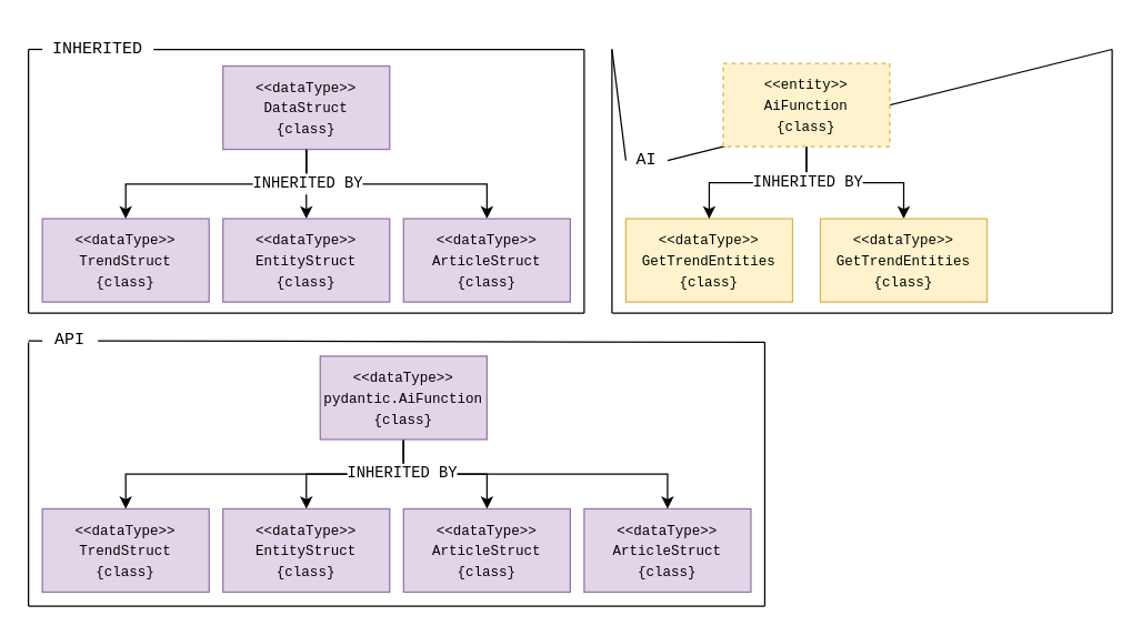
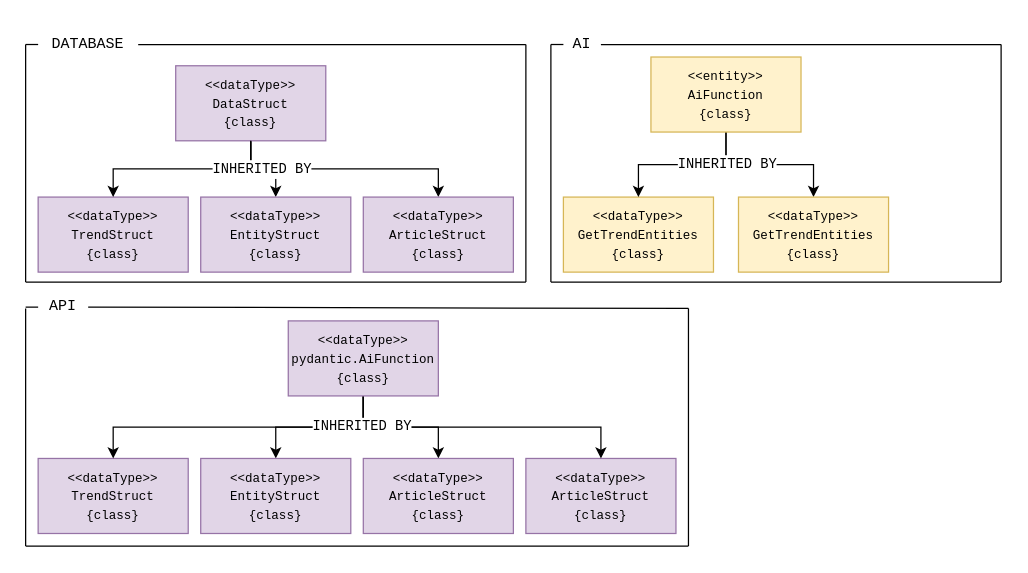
- <mxCell id="3" value="INHERITED" style="text;html=1;align=center;verticalAlign=middle;whiteSpace=wrap;rounded=0;fontFamily=Courier New;" vertex="1" parent="2"><mxGeometry x="10" y="-5" width="80" height="30" as="geometry" /></mxCell>
+ <mxCell id="3" value="DATABASE" style="text;html=1;align=center;verticalAlign=middle;whiteSpace=wrap;rounded=0;fontFamily=Courier New;" vertex="1" parent="2"><mxGeometry x="10" y="-5" width="80" height="30" as="geometry" /></mxCell>
- <mxCell id="39" value="&lt;div&gt;&lt;font face=&quot;Courier New&quot; style=&quot;font-size: 10px;&quot;&gt;&amp;lt;&amp;lt;entity&amp;gt;&amp;gt;&lt;/font&gt;&lt;/div&gt;&lt;div&gt;&lt;font size=&quot;1&quot; face=&quot;Courier New&quot;&gt;AiFunction&lt;/font&gt;&lt;/div&gt;&lt;div&gt;&lt;font face=&quot;Courier New&quot; size=&quot;1&quot;&gt;{class}&lt;/font&gt;&lt;/div&gt;" style="rounded=0;whiteSpace=wrap;html=1;fillColor=#fff2cc;strokeColor=#d6b656;dashed=1;" vertex="1" parent="33"><mxGeometry x="80" y="25" width="120" height="60" as="geometry" /></mxCell>
+ <mxCell id="39" value="&lt;div&gt;&lt;font face=&quot;Courier New&quot; style=&quot;font-size: 10px;&quot;&gt;&amp;lt;&amp;lt;entity&amp;gt;&amp;gt;&lt;/font&gt;&lt;/div&gt;&lt;div&gt;&lt;font size=&quot;1&quot; face=&quot;Courier New&quot;&gt;AiFunction&lt;/font&gt;&lt;/div&gt;&lt;div&gt;&lt;font face=&quot;Courier New&quot; size=&quot;1&quot;&gt;{class}&lt;/font&gt;&lt;/div&gt;" style="rounded=0;whiteSpace=wrap;html=1;fillColor=#fff2cc;strokeColor=#d6b656;" vertex="1" parent="33"><mxGeometry x="80" y="25" width="120" height="60" as="geometry" /></mxCell>
- <mxCell id="8" value="&lt;div&gt;&lt;font face=&quot;Courier New&quot; style=&quot;font-size: 10px;&quot;&gt;&amp;lt;&amp;lt;dataType&amp;gt;&amp;gt;&lt;/font&gt;&lt;/div&gt;&lt;div&gt;&lt;font face=&quot;Courier New&quot; size=&quot;1&quot;&gt;DataStruct&lt;/font&gt;&lt;/div&gt;&lt;div&gt;&lt;font face=&quot;Courier New&quot; size=&quot;1&quot;&gt;{class}&lt;/font&gt;&lt;/div&gt;" style="rounded=0;whiteSpace=wrap;html=1;fillColor=#e1d5e7;strokeColor=#9673a6;" vertex="1" parent="2"><mxGeometry x="140" y="22" width="120" height="60" as="geometry" /></mxCell>
+ <mxCell id="8" value="&lt;div&gt;&lt;font face=&quot;Courier New&quot; style=&quot;font-size: 10px;&quot;&gt;&amp;lt;&amp;lt;dataType&amp;gt;&amp;gt;&lt;/font&gt;&lt;/div&gt;&lt;div&gt;&lt;font face=&quot;Courier New&quot; size=&quot;1&quot;&gt;DataStruct&lt;/font&gt;&lt;/div&gt;&lt;div&gt;&lt;font face=&quot;Courier New&quot; size=&quot;1&quot;&gt;{class}&lt;/font&gt;&lt;/div&gt;" style="rounded=0;whiteSpace=wrap;html=1;fillColor=#e1d5e7;strokeColor=#9673a6;" vertex="1" parent="2"><mxGeometry x="120" y="27" width="120" height="60" as="geometry" /></mxCell>
- <mxCell id="34" value="AI" style="text;html=1;align=center;verticalAlign=middle;whiteSpace=wrap;rounded=0;fontFamily=Courier New;" vertex="1" parent="33"><mxGeometry x="10" y="80" width="30" height="30" as="geometry" /></mxCell>
+ <mxCell id="34" value="AI" style="text;html=1;align=center;verticalAlign=middle;whiteSpace=wrap;rounded=0;fontFamily=Courier New;" vertex="1" parent="33"><mxGeometry x="10" width="30" height="30" as="geometry" /></mxCell>
